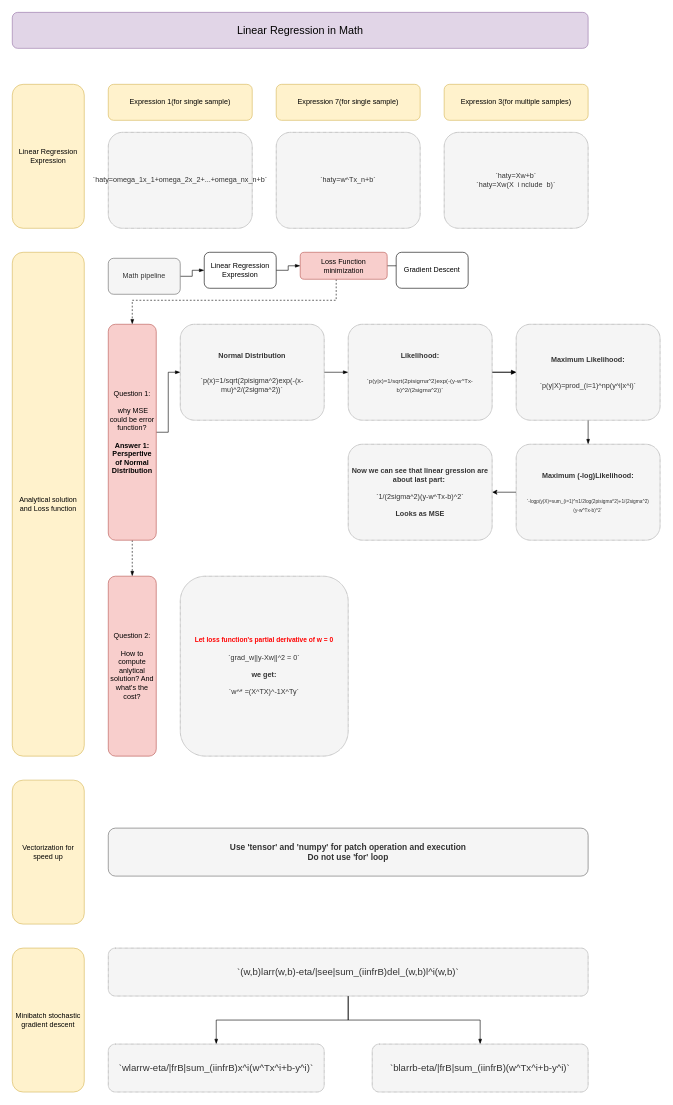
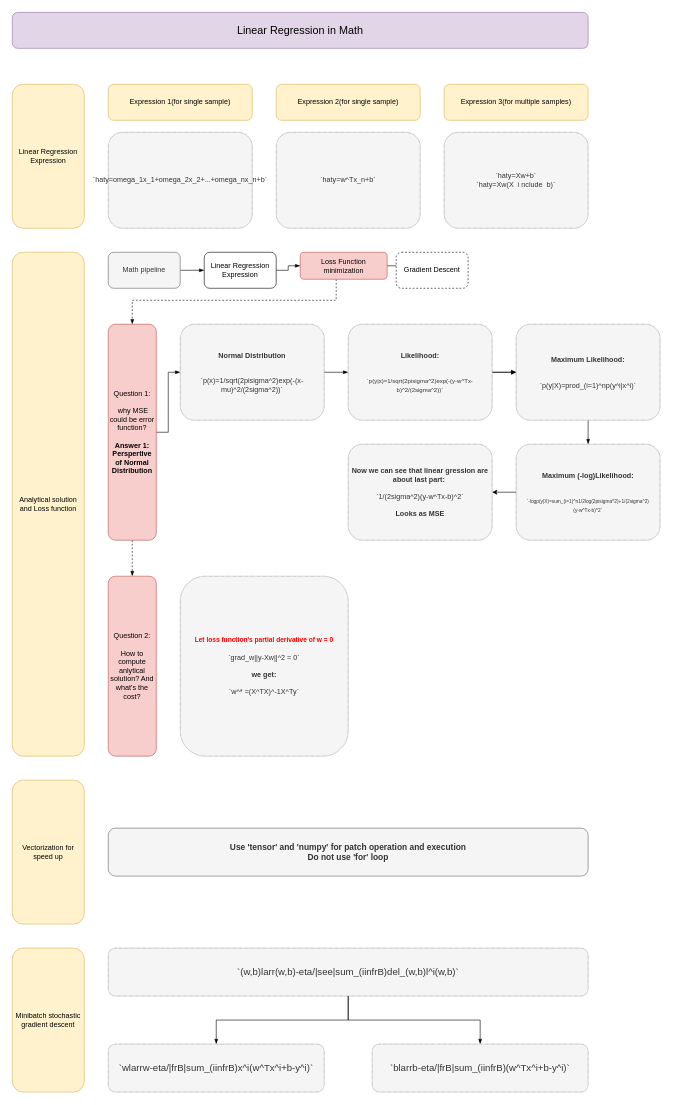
- <mxCell id="7" value="Expression 7(for single sample)" style="rounded=1;whiteSpace=wrap;html=1;fillColor=#fff2cc;strokeColor=#d6b656;" parent="1" vertex="1"><mxGeometry x="460" y="140" width="240" height="60" as="geometry" /></mxCell>
+ <mxCell id="7" value="Expression 2(for single sample)" style="rounded=1;whiteSpace=wrap;html=1;fillColor=#fff2cc;strokeColor=#d6b656;" parent="1" vertex="1"><mxGeometry x="460" y="140" width="240" height="60" as="geometry" /></mxCell>
- <mxCell id="22" value="Gradient Descent" style="rounded=1;whiteSpace=wrap;html=1;" parent="1" vertex="1"><mxGeometry x="660" y="420" width="120" height="60" as="geometry" /></mxCell>
+ <mxCell id="22" value="Gradient Descent" style="rounded=1;whiteSpace=wrap;html=1;dashed=1;" parent="1" vertex="1"><mxGeometry x="660" y="420" width="120" height="60" as="geometry" /></mxCell>
- <mxCell id="20" value="Math pipeline" style="text;html=1;strokeColor=#666666;fillColor=#f5f5f5;align=center;verticalAlign=middle;whiteSpace=wrap;rounded=1;fontColor=#333333;" parent="1" vertex="1"><mxGeometry x="180" y="430" width="120" height="60" as="geometry" /></mxCell>
+ <mxCell id="20" value="Math pipeline" style="text;html=1;strokeColor=#666666;fillColor=#f5f5f5;align=center;verticalAlign=middle;whiteSpace=wrap;rounded=1;fontColor=#333333;" parent="1" vertex="1"><mxGeometry x="180" y="420" width="120" height="60" as="geometry" /></mxCell>
